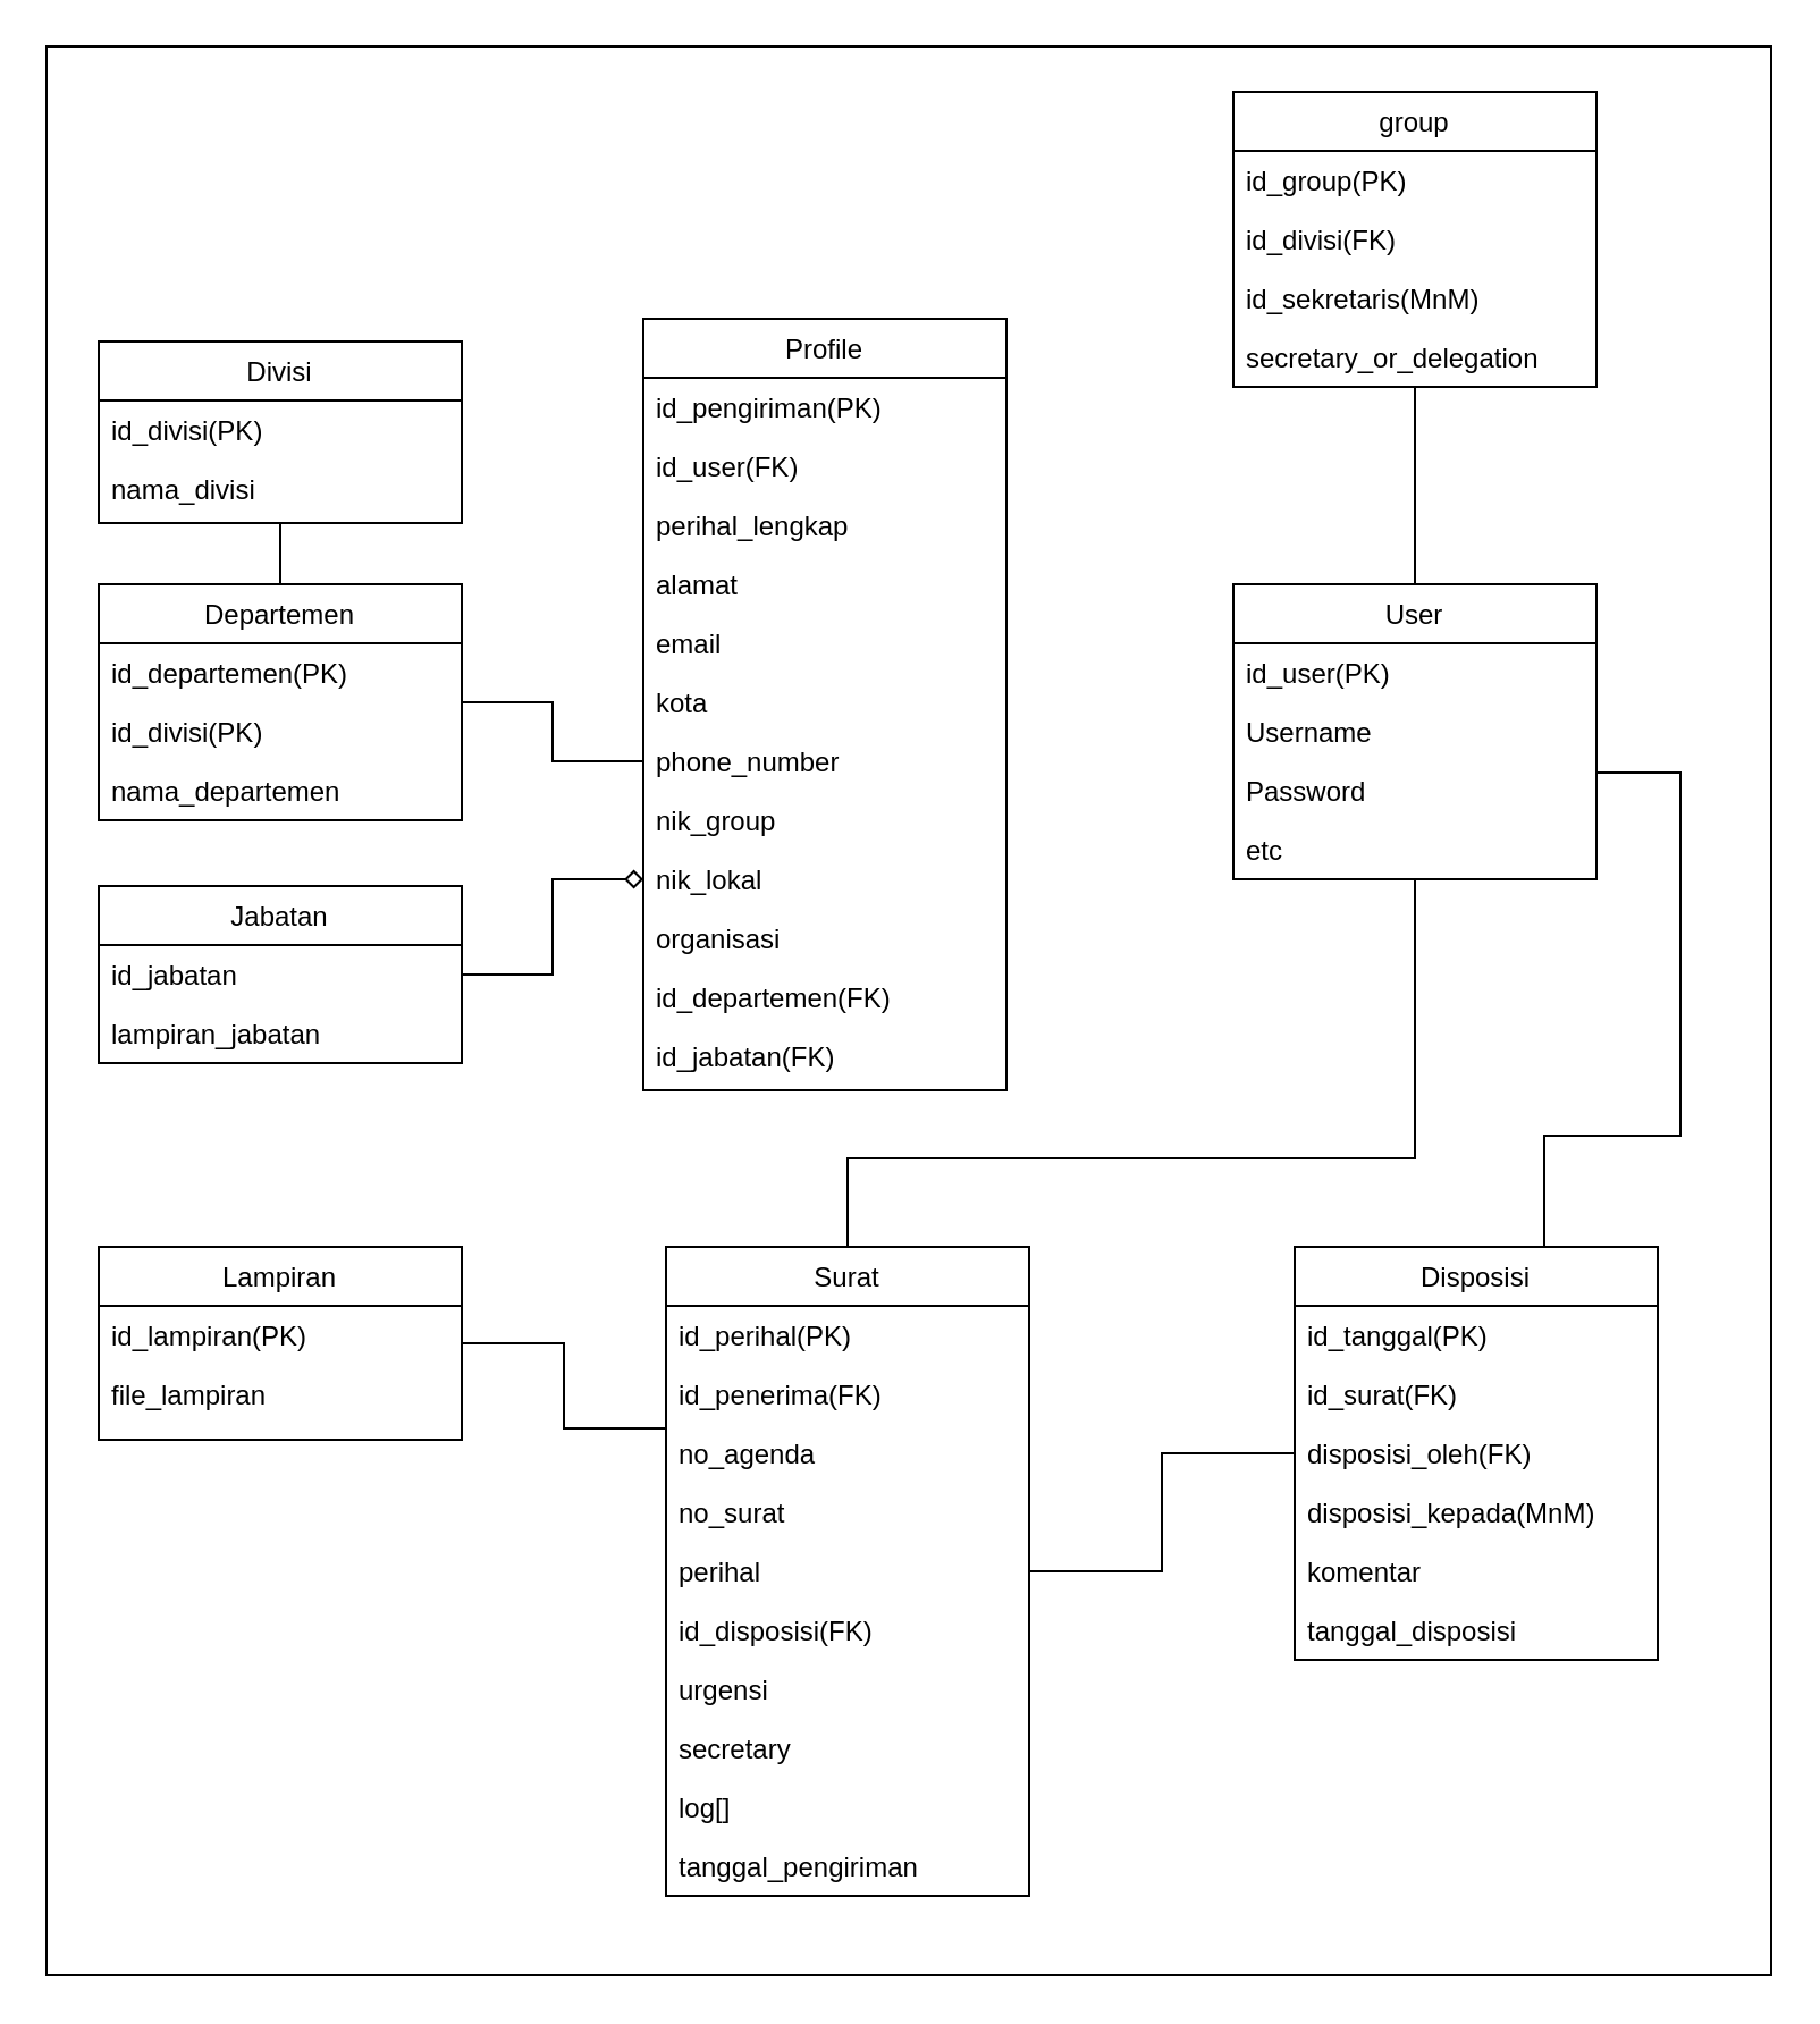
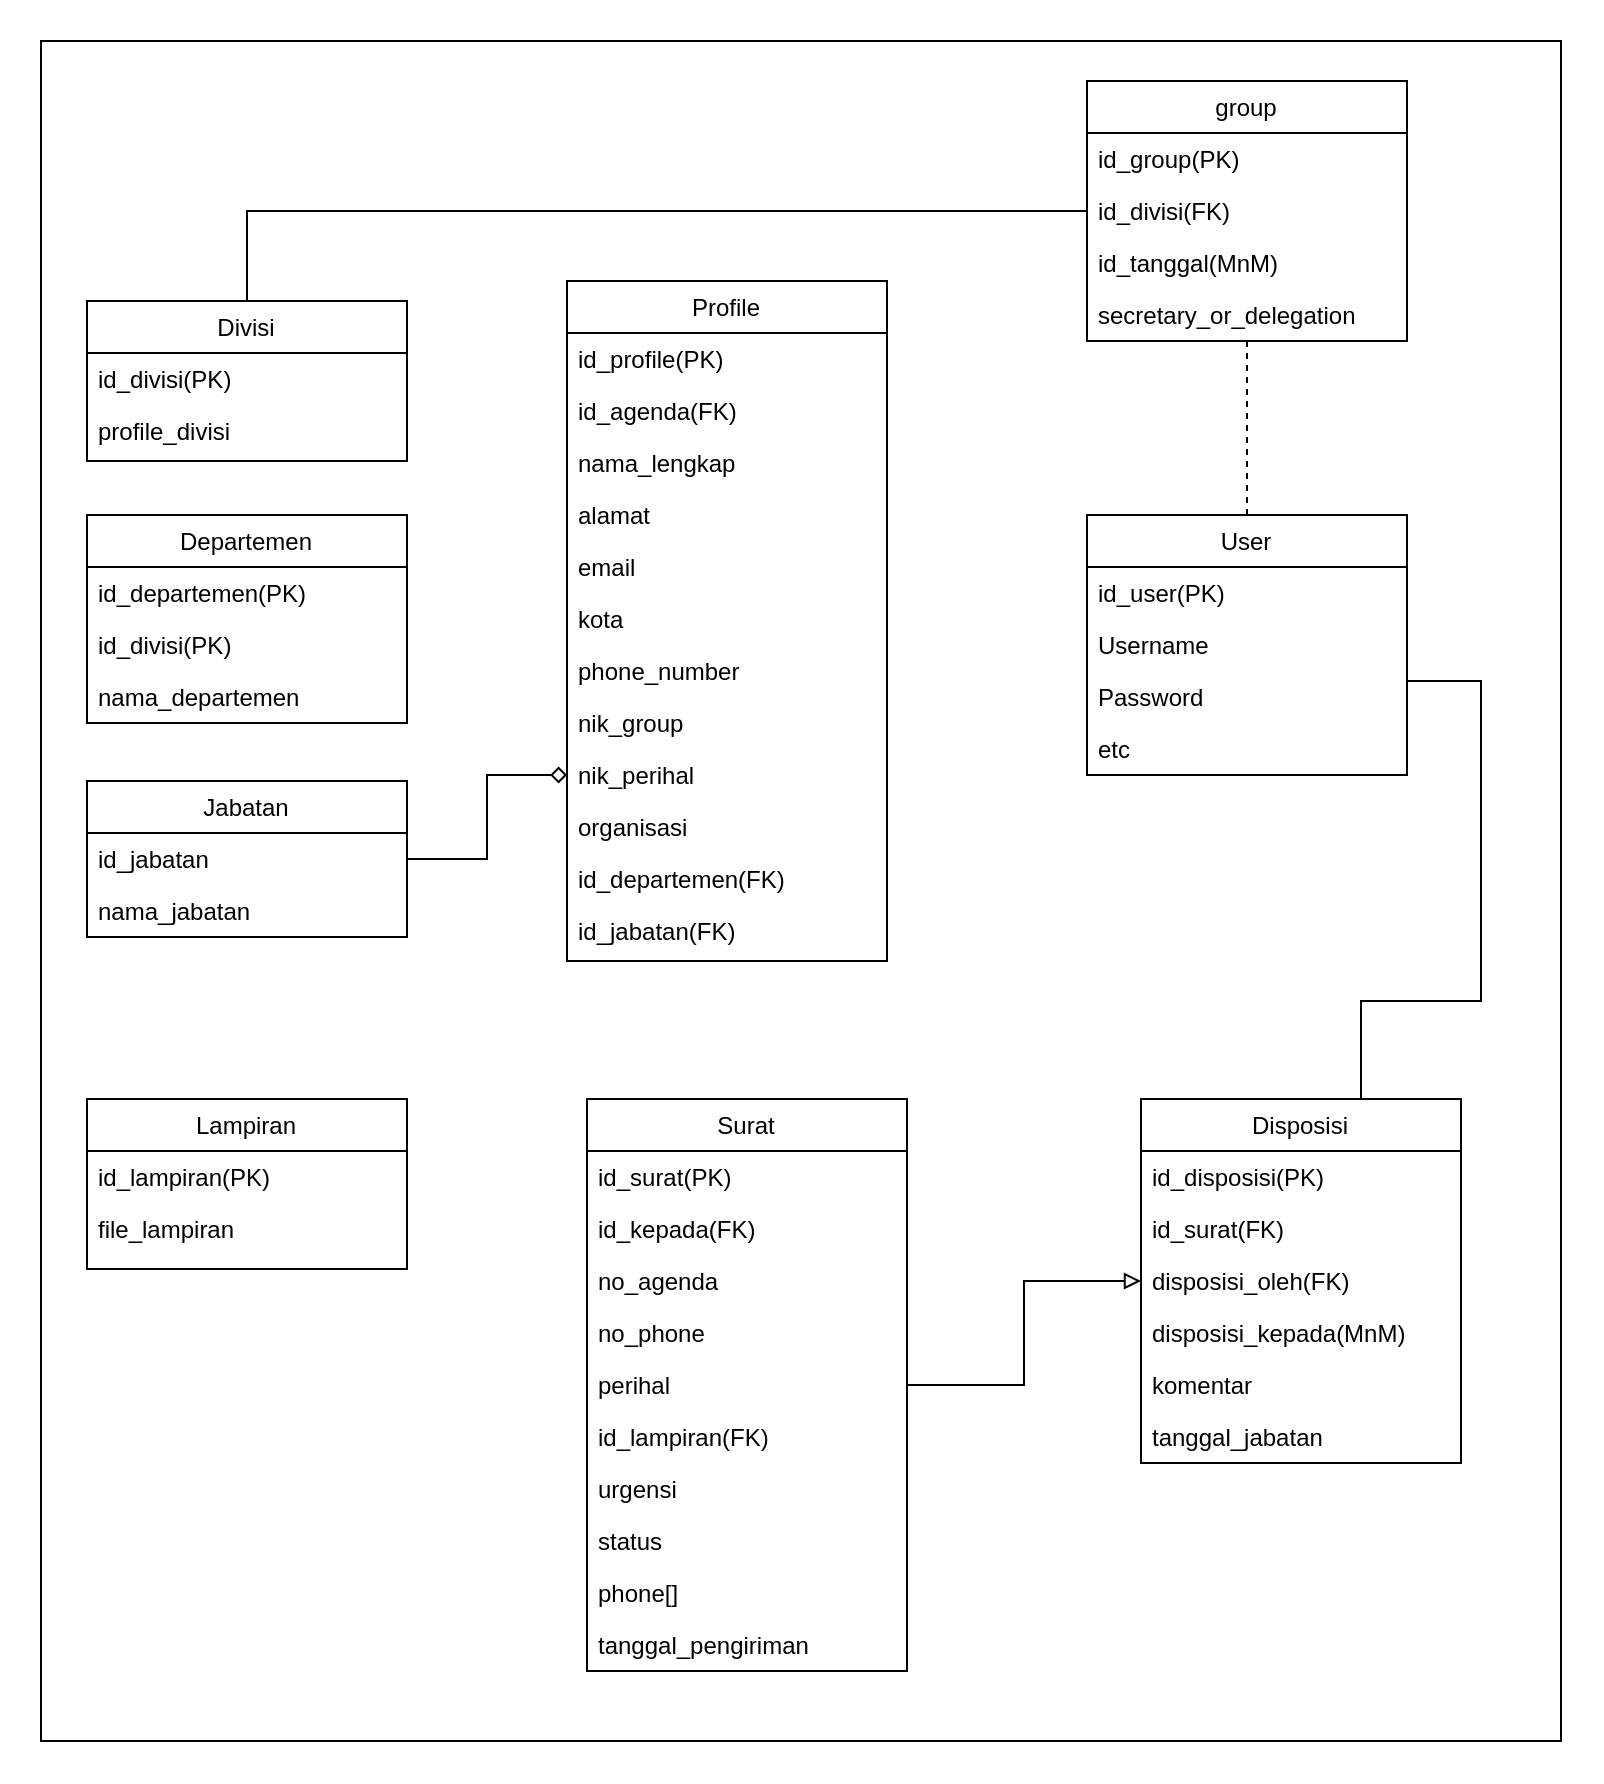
+ <mxCell id="24" style="edgeStyle=orthogonalEdgeStyle;rounded=0;orthogonalLoop=1;jettySize=auto;html=1;entryX=0;entryY=0.5;entryDx=0;entryDy=0;endArrow=none;endFill=0;" parent="1" source="25" target="63" edge="1"><mxGeometry relative="1" as="geometry" /></mxCell>
- <mxCell id="64" value="id_sekretaris(MnM)" style="text;align=left;verticalAlign=top;spacingLeft=4;spacingRight=4;overflow=hidden;rotatable=0;points=[[0,0.5],[1,0.5]];portConstraint=eastwest;rounded=0;shadow=0;html=0;" parent="61" vertex="1"><mxGeometry y="78" width="160" height="26" as="geometry" /></mxCell>
+ <mxCell id="64" value="id_tanggal(MnM)" style="text;align=left;verticalAlign=top;spacingLeft=4;spacingRight=4;overflow=hidden;rotatable=0;points=[[0,0.5],[1,0.5]];portConstraint=eastwest;rounded=0;shadow=0;html=0;" parent="61" vertex="1"><mxGeometry y="78" width="160" height="26" as="geometry" /></mxCell>
- <mxCell id="4" value="id_pengiriman(PK)" style="text;align=left;verticalAlign=top;spacingLeft=4;spacingRight=4;overflow=hidden;rotatable=0;points=[[0,0.5],[1,0.5]];portConstraint=eastwest;" parent="3" vertex="1"><mxGeometry y="26" width="160" height="26" as="geometry" /></mxCell>
+ <mxCell id="4" value="id_profile(PK)" style="text;align=left;verticalAlign=top;spacingLeft=4;spacingRight=4;overflow=hidden;rotatable=0;points=[[0,0.5],[1,0.5]];portConstraint=eastwest;" parent="3" vertex="1"><mxGeometry y="26" width="160" height="26" as="geometry" /></mxCell>
- <mxCell id="5" value="id_user(FK)" style="text;align=left;verticalAlign=top;spacingLeft=4;spacingRight=4;overflow=hidden;rotatable=0;points=[[0,0.5],[1,0.5]];portConstraint=eastwest;" parent="3" vertex="1"><mxGeometry y="52" width="160" height="26" as="geometry" /></mxCell>
+ <mxCell id="5" value="id_agenda(FK)" style="text;align=left;verticalAlign=top;spacingLeft=4;spacingRight=4;overflow=hidden;rotatable=0;points=[[0,0.5],[1,0.5]];portConstraint=eastwest;" parent="3" vertex="1"><mxGeometry y="52" width="160" height="26" as="geometry" /></mxCell>
- <mxCell id="60" style="edgeStyle=orthogonalEdgeStyle;rounded=0;orthogonalLoop=1;jettySize=auto;html=1;entryX=0.5;entryY=0;entryDx=0;entryDy=0;endArrow=none;endFill=0;" parent="1" source="61" target="18" edge="1"><mxGeometry relative="1" as="geometry" /></mxCell>
+ <mxCell id="60" style="edgeStyle=orthogonalEdgeStyle;rounded=0;orthogonalLoop=1;jettySize=auto;html=1;entryX=0.5;entryY=0;entryDx=0;entryDy=0;endArrow=none;endFill=0;dashed=1;" parent="1" source="61" target="18" edge="1"><mxGeometry relative="1" as="geometry" /></mxCell>
- <mxCell id="27" value="nama_divisi" style="text;align=left;verticalAlign=top;spacingLeft=4;spacingRight=4;overflow=hidden;rotatable=0;points=[[0,0.5],[1,0.5]];portConstraint=eastwest;" parent="25" vertex="1"><mxGeometry y="52" width="160" height="26" as="geometry" /></mxCell>
+ <mxCell id="27" value="profile_divisi" style="text;align=left;verticalAlign=top;spacingLeft=4;spacingRight=4;overflow=hidden;rotatable=0;points=[[0,0.5],[1,0.5]];portConstraint=eastwest;" parent="25" vertex="1"><mxGeometry y="52" width="160" height="26" as="geometry" /></mxCell>
- <mxCell id="6" value="perihal_lengkap" style="text;align=left;verticalAlign=top;spacingLeft=4;spacingRight=4;overflow=hidden;rotatable=0;points=[[0,0.5],[1,0.5]];portConstraint=eastwest;" parent="3" vertex="1"><mxGeometry y="78" width="160" height="26" as="geometry" /></mxCell>
+ <mxCell id="6" value="nama_lengkap" style="text;align=left;verticalAlign=top;spacingLeft=4;spacingRight=4;overflow=hidden;rotatable=0;points=[[0,0.5],[1,0.5]];portConstraint=eastwest;" parent="3" vertex="1"><mxGeometry y="78" width="160" height="26" as="geometry" /></mxCell>
- <mxCell id="23" style="edgeStyle=orthogonalEdgeStyle;rounded=0;orthogonalLoop=1;jettySize=auto;html=1;entryX=0.5;entryY=0;entryDx=0;entryDy=0;endArrow=none;endFill=0;" parent="1" source="25" target="29" edge="1"><mxGeometry relative="1" as="geometry" /></mxCell>
- <mxCell id="28" style="edgeStyle=orthogonalEdgeStyle;rounded=0;orthogonalLoop=1;jettySize=auto;html=1;entryX=0;entryY=0.5;entryDx=0;entryDy=0;endArrow=none;endFill=0;" parent="1" source="29" target="10" edge="1"><mxGeometry relative="1" as="geometry" /></mxCell>
- <mxCell id="12" value="nik_lokal" style="text;align=left;verticalAlign=top;spacingLeft=4;spacingRight=4;overflow=hidden;rotatable=0;points=[[0,0.5],[1,0.5]];portConstraint=eastwest;" parent="3" vertex="1"><mxGeometry y="234" width="160" height="26" as="geometry" /></mxCell>
+ <mxCell id="12" value="nik_perihal" style="text;align=left;verticalAlign=top;spacingLeft=4;spacingRight=4;overflow=hidden;rotatable=0;points=[[0,0.5],[1,0.5]];portConstraint=eastwest;" parent="3" vertex="1"><mxGeometry y="234" width="160" height="26" as="geometry" /></mxCell>
- <mxCell id="36" value="lampiran_jabatan" style="text;align=left;verticalAlign=top;spacingLeft=4;spacingRight=4;overflow=hidden;rotatable=0;points=[[0,0.5],[1,0.5]];portConstraint=eastwest;" parent="34" vertex="1"><mxGeometry y="52" width="160" height="26" as="geometry" /></mxCell>
+ <mxCell id="36" value="nama_jabatan" style="text;align=left;verticalAlign=top;spacingLeft=4;spacingRight=4;overflow=hidden;rotatable=0;points=[[0,0.5],[1,0.5]];portConstraint=eastwest;" parent="34" vertex="1"><mxGeometry y="52" width="160" height="26" as="geometry" /></mxCell>
- <mxCell id="16" style="edgeStyle=orthogonalEdgeStyle;rounded=0;orthogonalLoop=1;jettySize=auto;html=1;entryX=0.5;entryY=0;entryDx=0;entryDy=0;endArrow=none;endFill=0;" parent="1" source="18" target="38" edge="1"><mxGeometry relative="1" as="geometry"><Array as="points"><mxPoint x="623" y="510" /><mxPoint x="373" y="510" /></Array></mxGeometry></mxCell>
- <mxCell id="39" value="id_perihal(PK)" style="text;align=left;verticalAlign=top;spacingLeft=4;spacingRight=4;overflow=hidden;rotatable=0;points=[[0,0.5],[1,0.5]];portConstraint=eastwest;rounded=0;shadow=0;html=0;" parent="38" vertex="1"><mxGeometry y="26" width="160" height="26" as="geometry" /></mxCell>
+ <mxCell id="39" value="id_surat(PK)" style="text;align=left;verticalAlign=top;spacingLeft=4;spacingRight=4;overflow=hidden;rotatable=0;points=[[0,0.5],[1,0.5]];portConstraint=eastwest;rounded=0;shadow=0;html=0;" parent="38" vertex="1"><mxGeometry y="26" width="160" height="26" as="geometry" /></mxCell>
- <mxCell id="54" value="id_tanggal(PK)" style="text;align=left;verticalAlign=top;spacingLeft=4;spacingRight=4;overflow=hidden;rotatable=0;points=[[0,0.5],[1,0.5]];portConstraint=eastwest;rounded=0;shadow=0;html=0;" parent="53" vertex="1"><mxGeometry y="26" width="160" height="26" as="geometry" /></mxCell>
+ <mxCell id="54" value="id_disposisi(PK)" style="text;align=left;verticalAlign=top;spacingLeft=4;spacingRight=4;overflow=hidden;rotatable=0;points=[[0,0.5],[1,0.5]];portConstraint=eastwest;rounded=0;shadow=0;html=0;" parent="53" vertex="1"><mxGeometry y="26" width="160" height="26" as="geometry" /></mxCell>
- <mxCell id="52" style="edgeStyle=orthogonalEdgeStyle;rounded=0;orthogonalLoop=1;jettySize=auto;html=1;entryX=0;entryY=0.077;entryDx=0;entryDy=0;entryPerimeter=0;endArrow=none;endFill=0;" parent="1" source="49" target="41" edge="1"><mxGeometry relative="1" as="geometry" /></mxCell>
- <mxCell id="40" value="id_penerima(FK)" style="text;align=left;verticalAlign=top;spacingLeft=4;spacingRight=4;overflow=hidden;rotatable=0;points=[[0,0.5],[1,0.5]];portConstraint=eastwest;rounded=0;shadow=0;html=0;" vertex="1" parent="38"><mxGeometry y="52" width="160" height="26" as="geometry" /></mxCell>
+ <mxCell id="40" value="id_kepada(FK)" style="text;align=left;verticalAlign=top;spacingLeft=4;spacingRight=4;overflow=hidden;rotatable=0;points=[[0,0.5],[1,0.5]];portConstraint=eastwest;rounded=0;shadow=0;html=0;" vertex="1" parent="38"><mxGeometry y="52" width="160" height="26" as="geometry" /></mxCell>
- <mxCell id="37" style="edgeStyle=orthogonalEdgeStyle;rounded=0;orthogonalLoop=1;jettySize=auto;html=1;entryX=0;entryY=0.5;entryDx=0;entryDy=0;endArrow=none;endFill=0;" edge="1" parent="1" source="38" target="56"><mxGeometry relative="1" as="geometry" /></mxCell>
+ <mxCell id="37" style="edgeStyle=orthogonalEdgeStyle;rounded=0;orthogonalLoop=1;jettySize=auto;html=1;entryX=0;entryY=0.5;entryDx=0;entryDy=0;endArrow=block;endFill=0;" edge="1" parent="1" source="38" target="56"><mxGeometry relative="1" as="geometry" /></mxCell>
- <mxCell id="42" value="no_surat" style="text;align=left;verticalAlign=top;spacingLeft=4;spacingRight=4;overflow=hidden;rotatable=0;points=[[0,0.5],[1,0.5]];portConstraint=eastwest;rounded=0;shadow=0;html=0;" parent="38" vertex="1"><mxGeometry y="104" width="160" height="26" as="geometry" /></mxCell>
+ <mxCell id="42" value="no_phone" style="text;align=left;verticalAlign=top;spacingLeft=4;spacingRight=4;overflow=hidden;rotatable=0;points=[[0,0.5],[1,0.5]];portConstraint=eastwest;rounded=0;shadow=0;html=0;" parent="38" vertex="1"><mxGeometry y="104" width="160" height="26" as="geometry" /></mxCell>
- <mxCell id="44" value="id_disposisi(FK)" style="text;align=left;verticalAlign=top;spacingLeft=4;spacingRight=4;overflow=hidden;rotatable=0;points=[[0,0.5],[1,0.5]];portConstraint=eastwest;rounded=0;shadow=0;html=0;" parent="38" vertex="1"><mxGeometry y="156" width="160" height="26" as="geometry" /></mxCell>
+ <mxCell id="44" value="id_lampiran(FK)" style="text;align=left;verticalAlign=top;spacingLeft=4;spacingRight=4;overflow=hidden;rotatable=0;points=[[0,0.5],[1,0.5]];portConstraint=eastwest;rounded=0;shadow=0;html=0;" parent="38" vertex="1"><mxGeometry y="156" width="160" height="26" as="geometry" /></mxCell>
- <mxCell id="59" value="tanggal_disposisi" style="text;align=left;verticalAlign=top;spacingLeft=4;spacingRight=4;overflow=hidden;rotatable=0;points=[[0,0.5],[1,0.5]];portConstraint=eastwest;rounded=0;shadow=0;html=0;" vertex="1" parent="53"><mxGeometry y="156" width="160" height="26" as="geometry" /></mxCell>
+ <mxCell id="59" value="tanggal_jabatan" style="text;align=left;verticalAlign=top;spacingLeft=4;spacingRight=4;overflow=hidden;rotatable=0;points=[[0,0.5],[1,0.5]];portConstraint=eastwest;rounded=0;shadow=0;html=0;" vertex="1" parent="53"><mxGeometry y="156" width="160" height="26" as="geometry" /></mxCell>
- <mxCell id="46" value="secretary" style="text;align=left;verticalAlign=top;spacingLeft=4;spacingRight=4;overflow=hidden;rotatable=0;points=[[0,0.5],[1,0.5]];portConstraint=eastwest;rounded=0;shadow=0;html=0;" parent="38" vertex="1"><mxGeometry y="208" width="160" height="26" as="geometry" /></mxCell>
+ <mxCell id="46" value="status" style="text;align=left;verticalAlign=top;spacingLeft=4;spacingRight=4;overflow=hidden;rotatable=0;points=[[0,0.5],[1,0.5]];portConstraint=eastwest;rounded=0;shadow=0;html=0;" parent="38" vertex="1"><mxGeometry y="208" width="160" height="26" as="geometry" /></mxCell>
- <mxCell id="47" value="log[]" style="text;align=left;verticalAlign=top;spacingLeft=4;spacingRight=4;overflow=hidden;rotatable=0;points=[[0,0.5],[1,0.5]];portConstraint=eastwest;rounded=0;shadow=0;html=0;" vertex="1" parent="38"><mxGeometry y="234" width="160" height="26" as="geometry" /></mxCell>
+ <mxCell id="47" value="phone[]" style="text;align=left;verticalAlign=top;spacingLeft=4;spacingRight=4;overflow=hidden;rotatable=0;points=[[0,0.5],[1,0.5]];portConstraint=eastwest;rounded=0;shadow=0;html=0;" vertex="1" parent="38"><mxGeometry y="234" width="160" height="26" as="geometry" /></mxCell>
